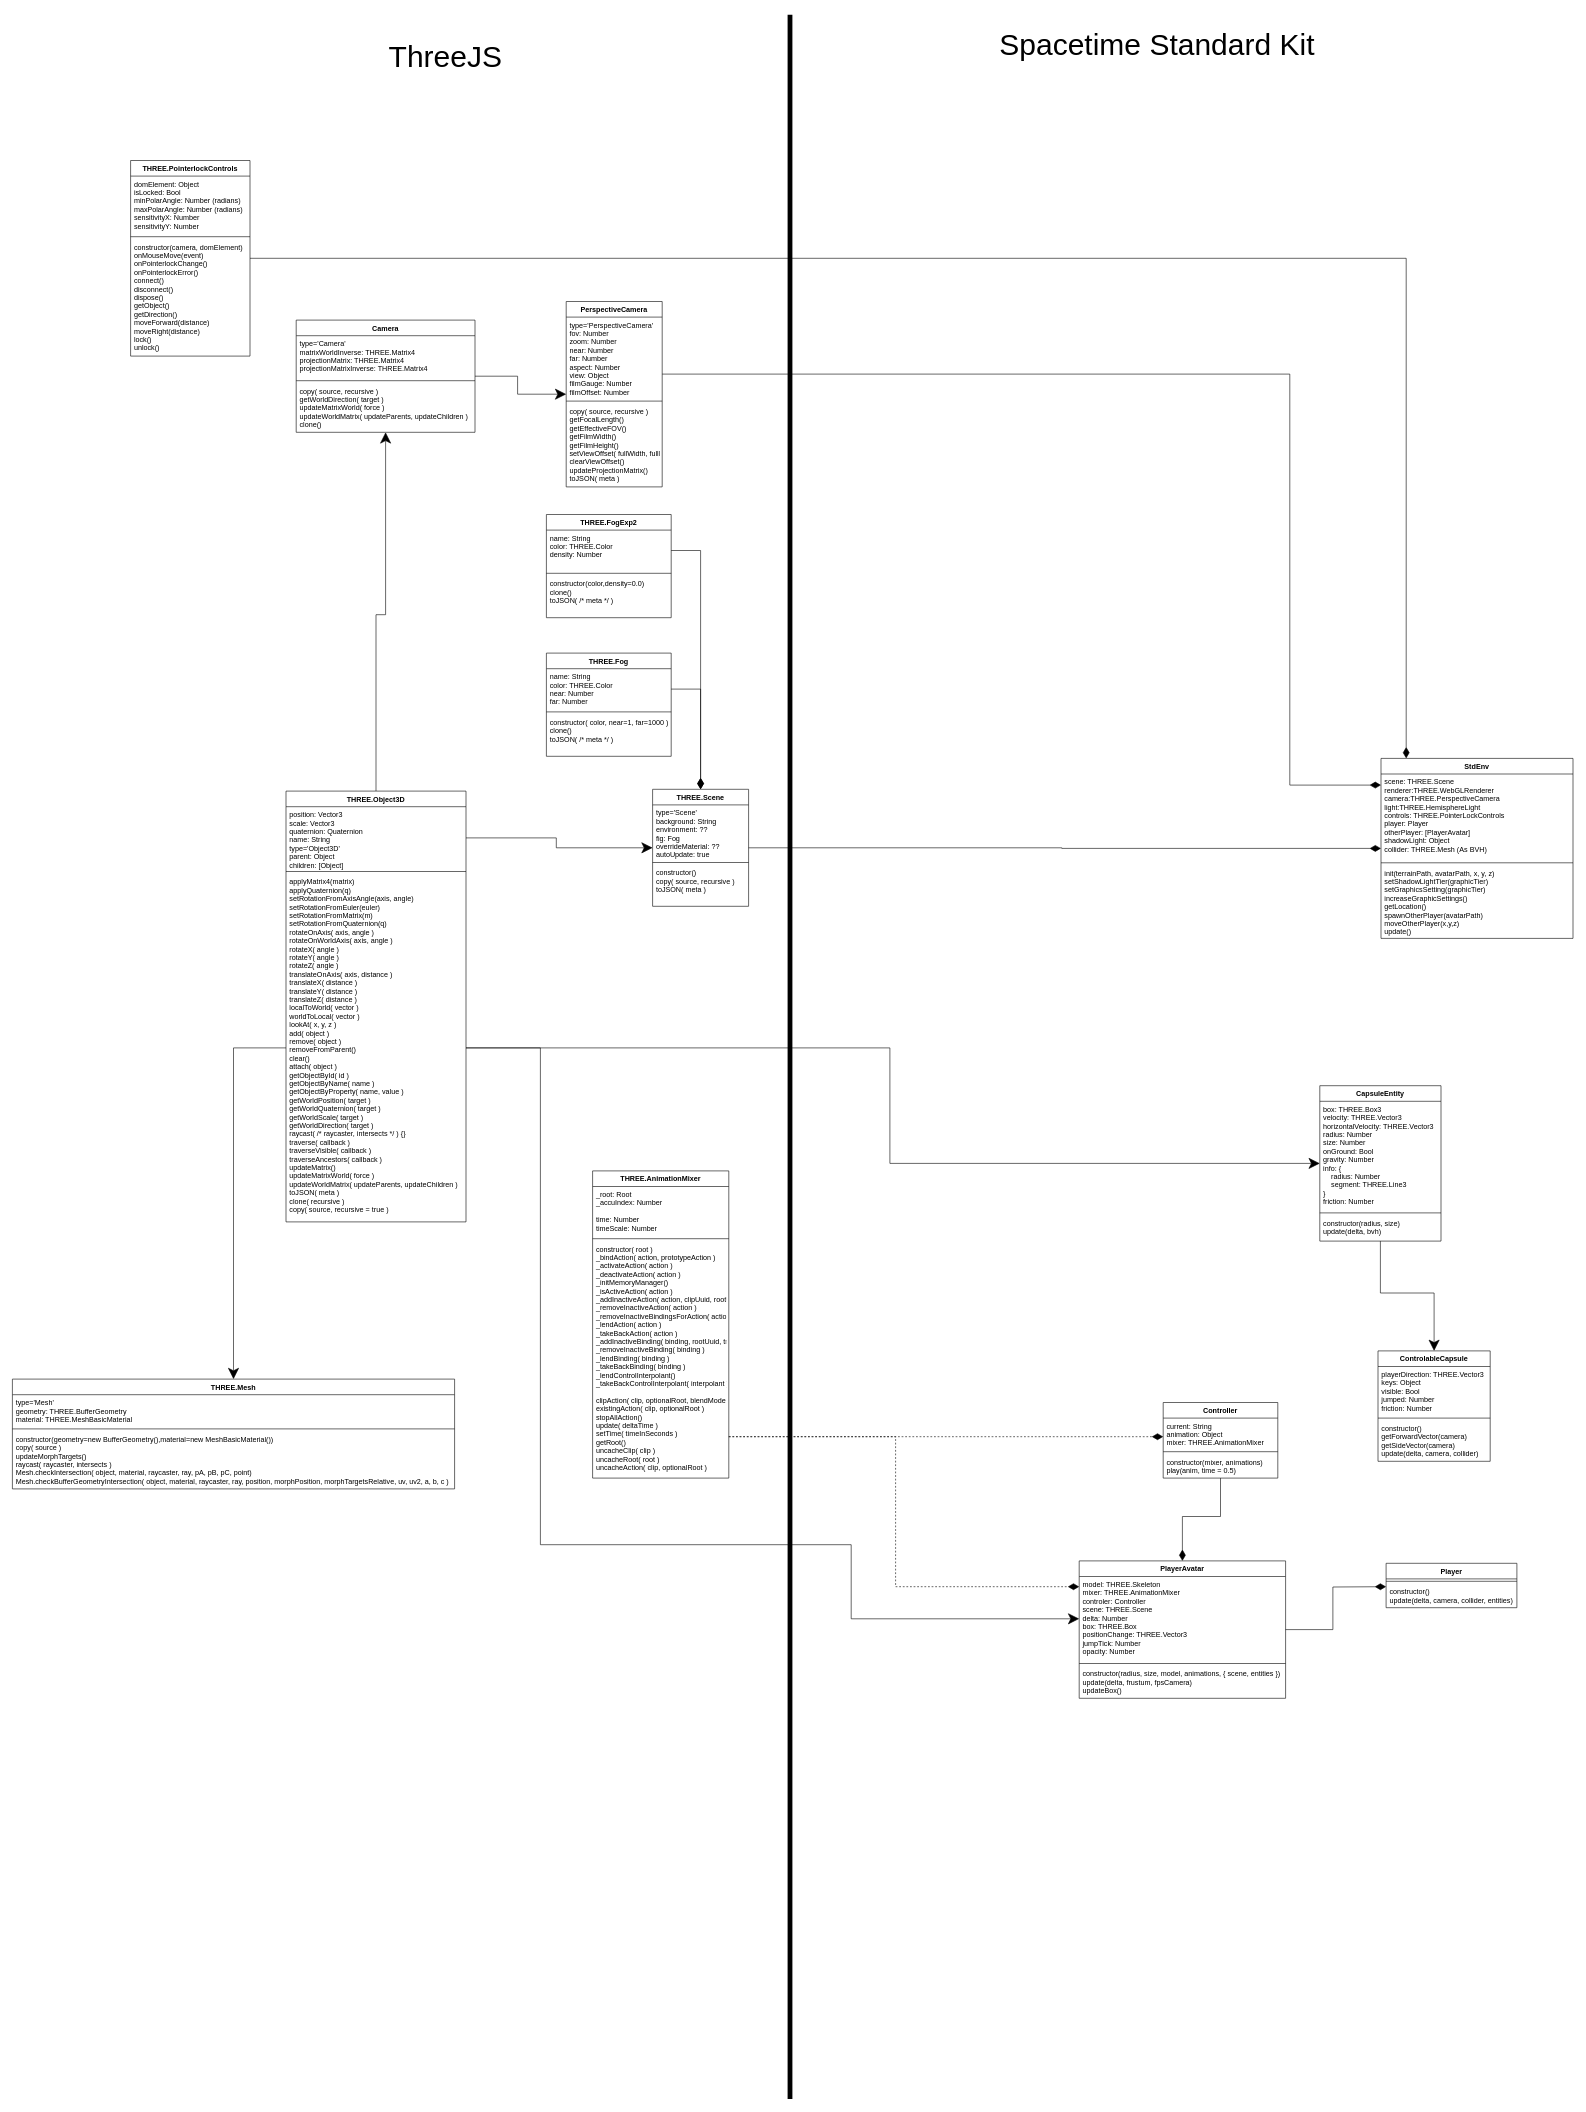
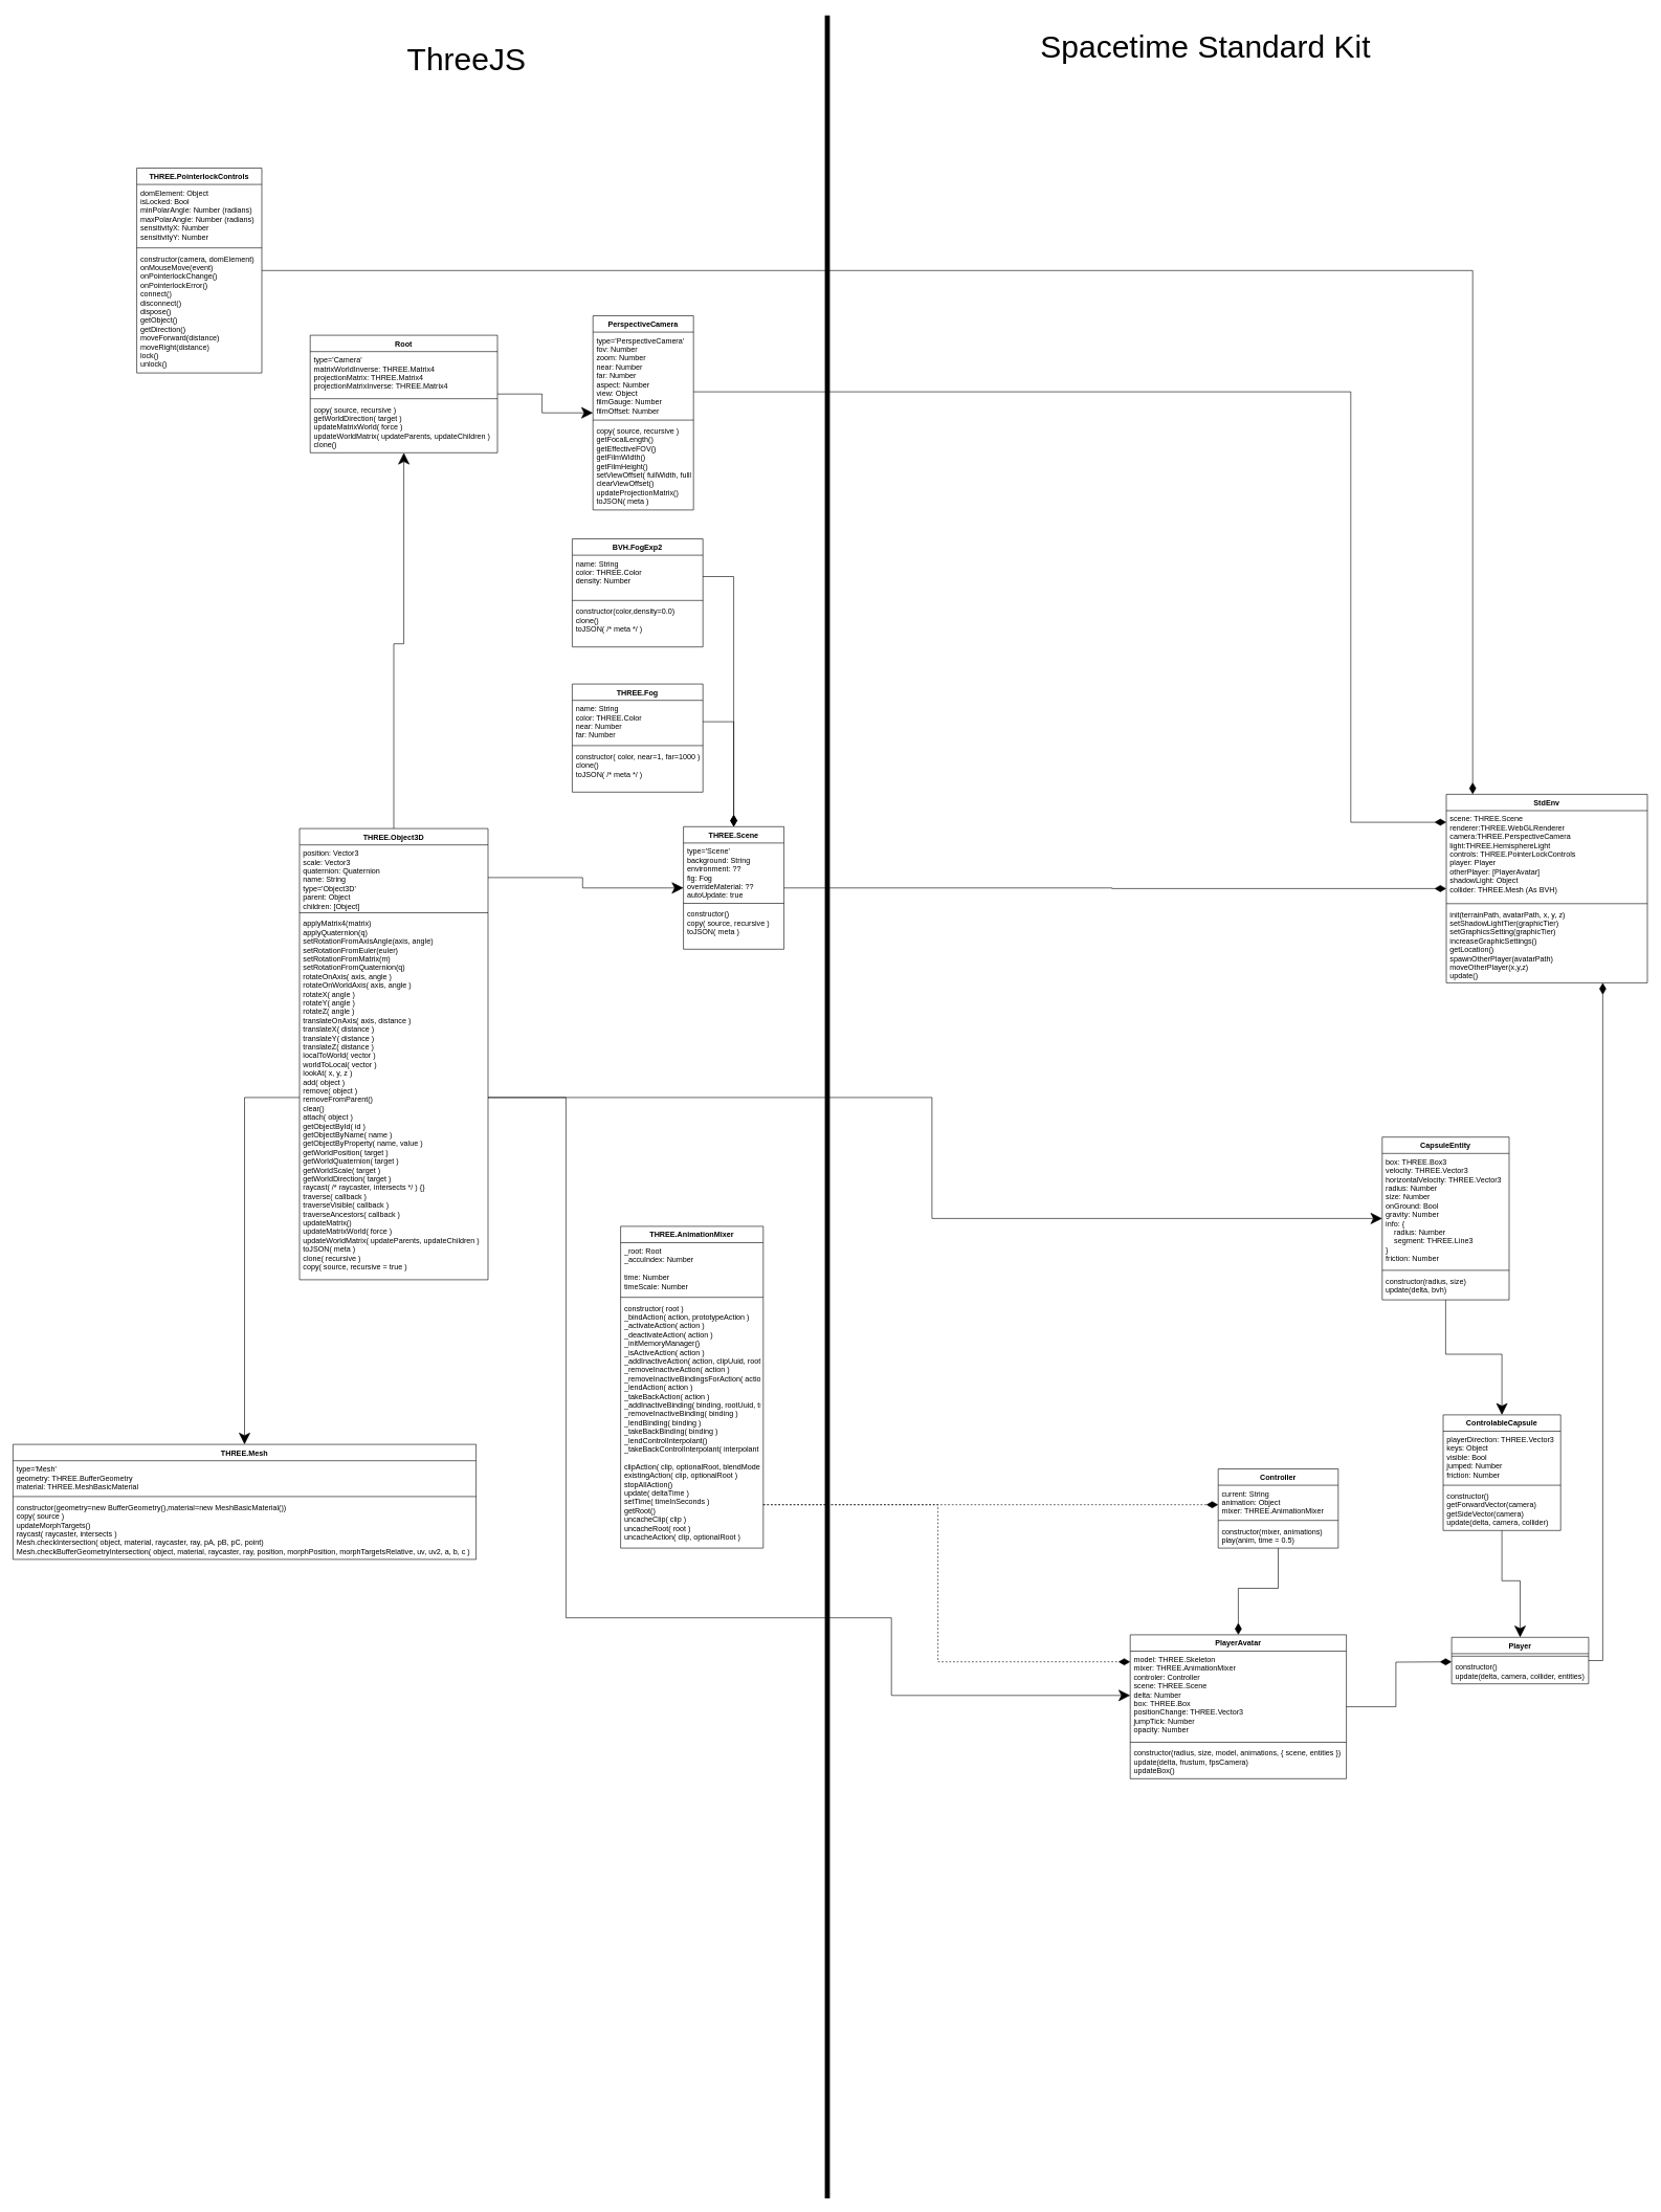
- <mxCell id="65" value="&lt;font style=&quot;font-size: 50px&quot;&gt;Spacetime Standard Kit&lt;/font&gt;" style="text;html=1;strokeColor=none;fillColor=none;align=center;verticalAlign=middle;whiteSpace=wrap;rounded=0;" parent="1" vertex="1"><mxGeometry x="1643" y="20" width="570" height="108" as="geometry" /></mxCell>
+ <mxCell id="65" value="&lt;font style=&quot;font-size: 50px&quot;&gt;Spacetime Standard Kit&lt;/font&gt;" style="text;html=1;strokeColor=none;fillColor=none;align=center;verticalAlign=middle;whiteSpace=wrap;rounded=0;" parent="1" vertex="1"><mxGeometry x="1633" y="20" width="570" height="108" as="geometry" /></mxCell>
- <mxCell id="55" value="Camera" style="swimlane;fontStyle=1;align=center;verticalAlign=top;childLayout=stackLayout;horizontal=1;startSize=26;horizontalStack=0;resizeParent=1;resizeParentMax=0;resizeLast=0;collapsible=1;marginBottom=0;" parent="1" vertex="1"><mxGeometry x="493" y="533" width="298" height="187" as="geometry" /></mxCell>
+ <mxCell id="55" value="Root" style="swimlane;fontStyle=1;align=center;verticalAlign=top;childLayout=stackLayout;horizontal=1;startSize=26;horizontalStack=0;resizeParent=1;resizeParentMax=0;resizeLast=0;collapsible=1;marginBottom=0;" parent="1" vertex="1"><mxGeometry x="493" y="533" width="298" height="187" as="geometry" /></mxCell>
- <mxCell id="23" value="THREE.FogExp2" style="swimlane;fontStyle=1;align=center;verticalAlign=top;childLayout=stackLayout;horizontal=1;startSize=26;horizontalStack=0;resizeParent=1;resizeParentMax=0;resizeLast=0;collapsible=1;marginBottom=0;" parent="1" vertex="1"><mxGeometry x="910" y="857" width="208" height="172" as="geometry" /></mxCell>
+ <mxCell id="23" value="BVH.FogExp2" style="swimlane;fontStyle=1;align=center;verticalAlign=top;childLayout=stackLayout;horizontal=1;startSize=26;horizontalStack=0;resizeParent=1;resizeParentMax=0;resizeLast=0;collapsible=1;marginBottom=0;" parent="1" vertex="1"><mxGeometry x="910" y="857" width="208" height="172" as="geometry" /></mxCell>
+ <mxCell id="44" style="edgeStyle=orthogonalEdgeStyle;rounded=0;orthogonalLoop=1;jettySize=auto;html=1;endArrow=diamondThin;endFill=1;endSize=16;strokeWidth=1;" parent="1" source="45" target="8" edge="1"><mxGeometry relative="1" as="geometry"><Array as="points"><mxPoint x="2550" y="2642" /></Array></mxGeometry></mxCell>
+ <mxCell id="38" style="edgeStyle=orthogonalEdgeStyle;rounded=0;orthogonalLoop=1;jettySize=auto;html=1;endArrow=classic;endFill=1;endSize=16;strokeWidth=1;" parent="1" source="39" target="45" edge="1"><mxGeometry relative="1" as="geometry" /></mxCell>
